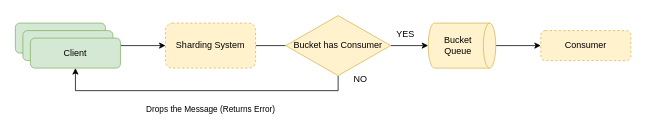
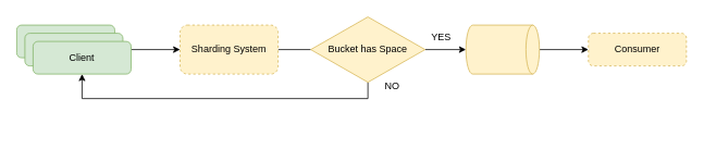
- <mxCell id="10" value="Bucket has Consumer" style="rhombus;whiteSpace=wrap;html=1;fillColor=#fff2cc;strokeColor=#d6b656;" vertex="1" parent="1"><mxGeometry x="380" y="20" width="140" height="80" as="geometry" /></mxCell>
+ <mxCell id="10" value="Bucket has Space" style="rhombus;whiteSpace=wrap;html=1;fillColor=#fff2cc;strokeColor=#d6b656;" vertex="1" parent="1"><mxGeometry x="380" y="20" width="140" height="80" as="geometry" /></mxCell>
- <mxCell id="15" value="Bucket Queue" style="text;html=1;strokeColor=none;fillColor=none;align=center;verticalAlign=middle;whiteSpace=wrap;rounded=0;" vertex="1" parent="1"><mxGeometry x="580" y="45" width="60" height="30" as="geometry" /></mxCell>
- <mxCell id="17" value="&lt;span style=&quot;font-size: 11px; background-color: rgb(255, 255, 255);&quot;&gt;Drops the Message&amp;nbsp;&lt;/span&gt;&lt;span style=&quot;font-size: 11px; background-color: rgb(255, 255, 255);&quot;&gt;(Returns Error)&lt;/span&gt;" style="text;html=1;strokeColor=none;fillColor=none;align=center;verticalAlign=middle;whiteSpace=wrap;rounded=0;" vertex="1" parent="1"><mxGeometry x="117.5" y="130" width="325" height="30" as="geometry" /></mxCell>
